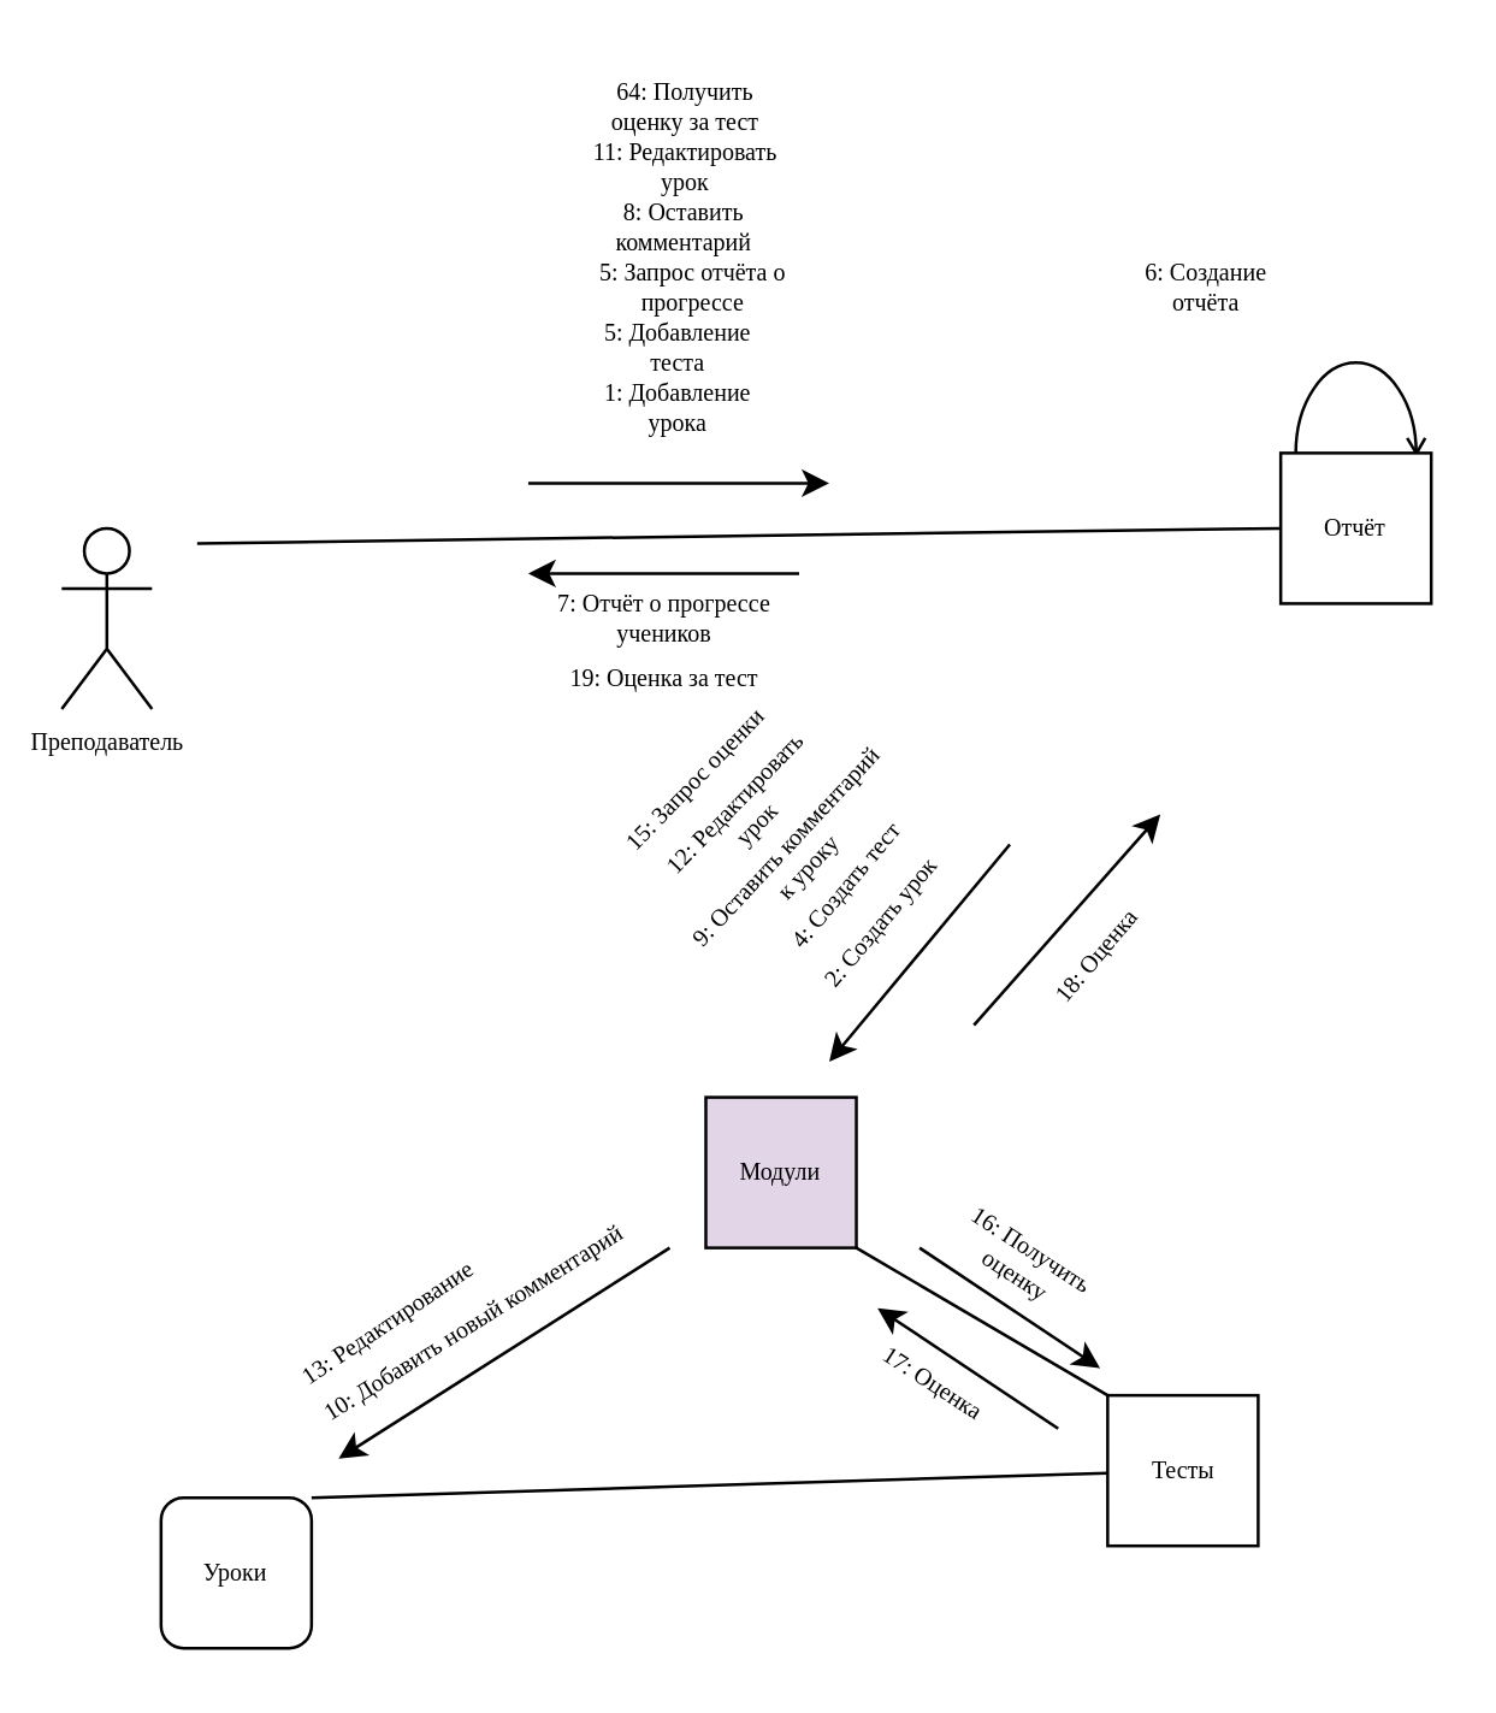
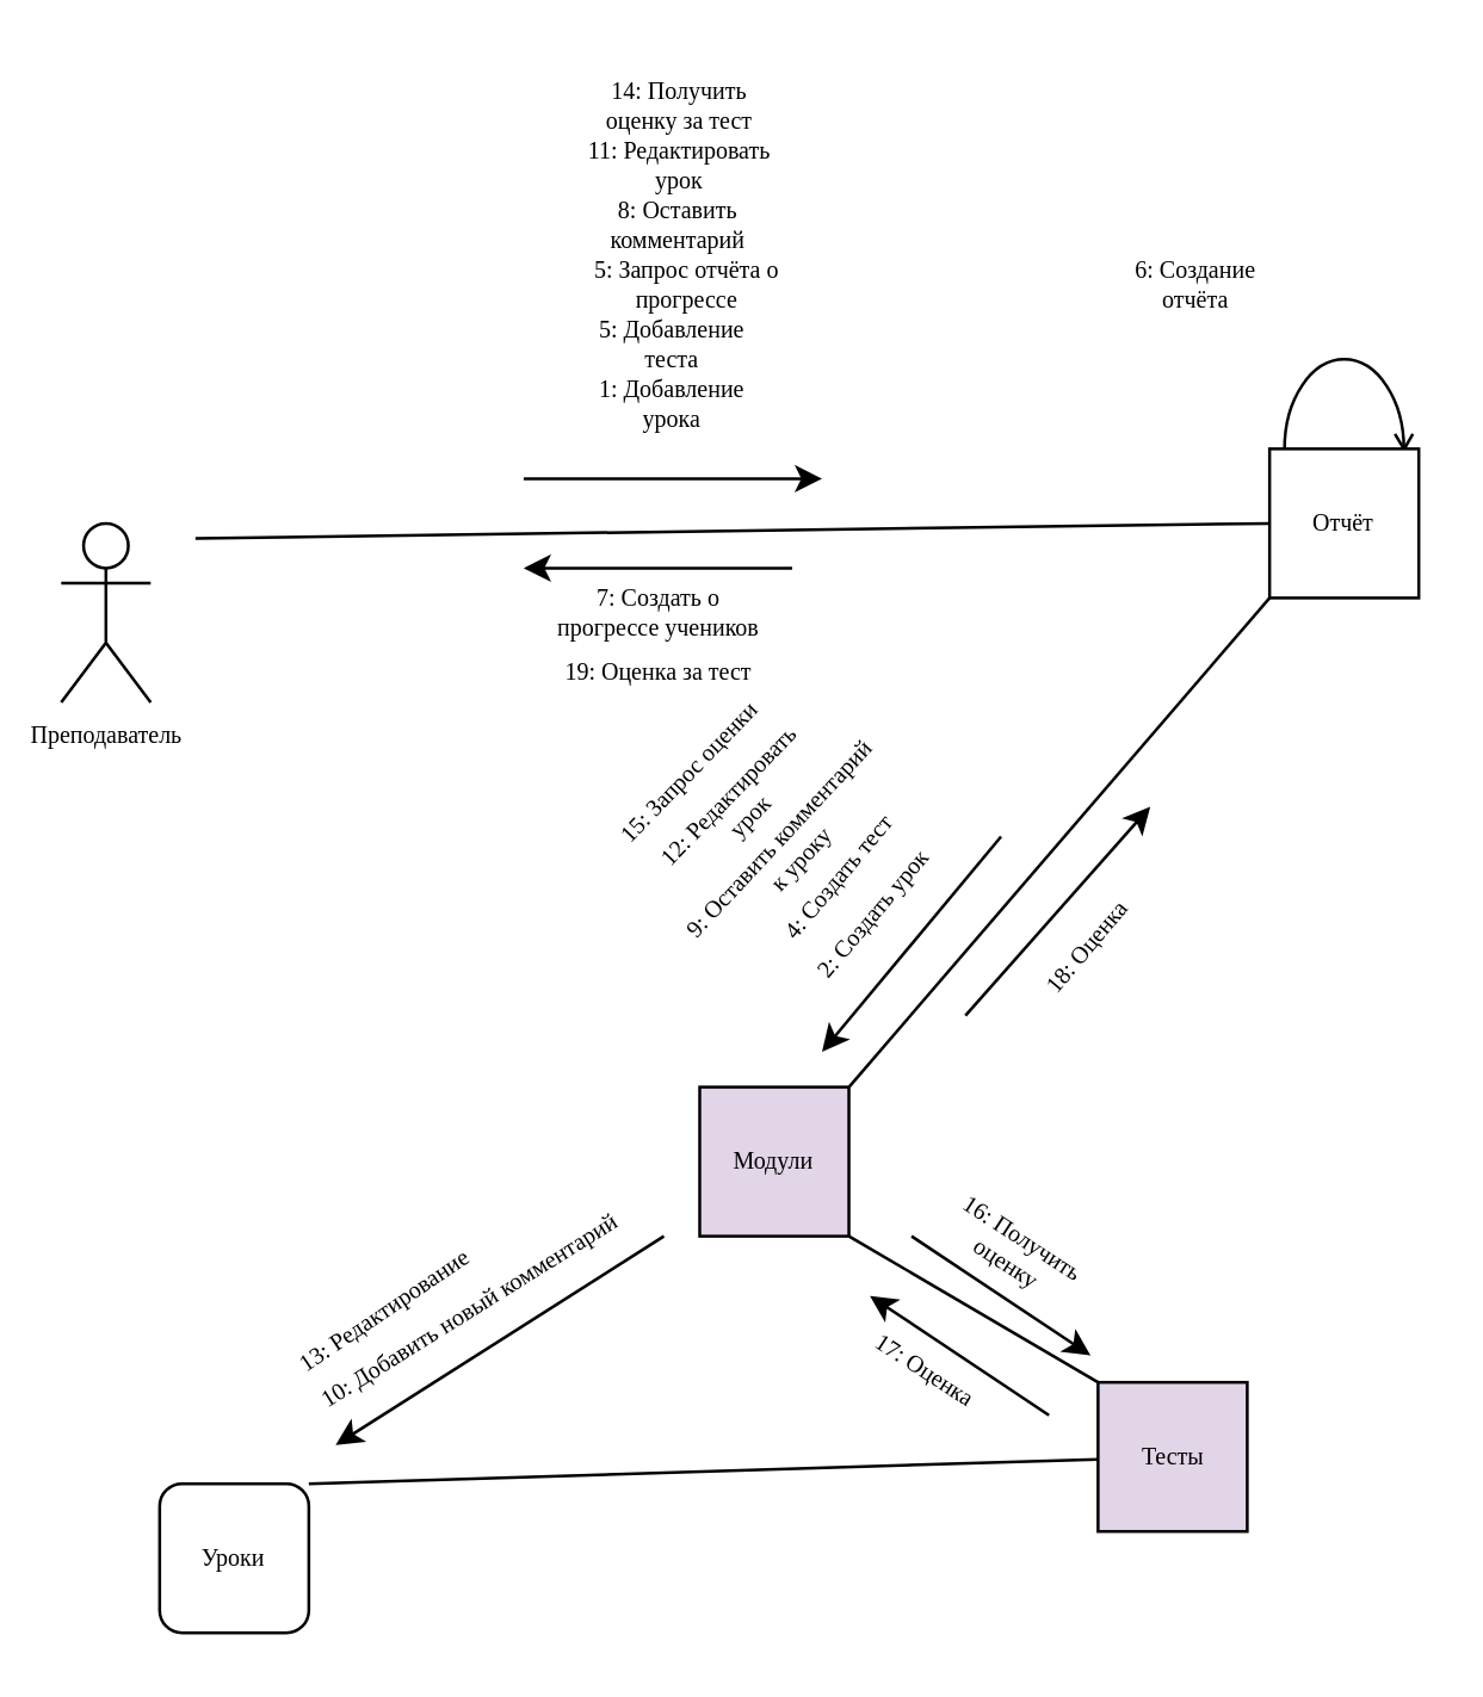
- <mxCell id="31" value="64: Получить оценку за тест" style="text;html=1;align=center;verticalAlign=middle;whiteSpace=wrap;rounded=0;fontSize=8;fontFamily=ISOCPEUR;fontSource=https%3A%2F%2Fdb.onlinewebfonts.com%2Ft%2F4b5ae315f5df148f0ab479a7cedc9832.ttf;" parent="1" vertex="1"><mxGeometry x="195" y="20" width="65" height="30" as="geometry" /></mxCell>
+ <mxCell id="31" value="14: Получить оценку за тест" style="text;html=1;align=center;verticalAlign=middle;whiteSpace=wrap;rounded=0;fontSize=8;fontFamily=ISOCPEUR;fontSource=https%3A%2F%2Fdb.onlinewebfonts.com%2Ft%2F4b5ae315f5df148f0ab479a7cedc9832.ttf;" parent="1" vertex="1"><mxGeometry x="195" y="20" width="65" height="30" as="geometry" /></mxCell>
- <mxCell id="22" value="7: Отчёт о прогрессе учеников" style="text;html=1;align=center;verticalAlign=middle;whiteSpace=wrap;rounded=0;fontSize=8;fontFamily=ISOCPEUR;fontSource=https%3A%2F%2Fdb.onlinewebfonts.com%2Ft%2F4b5ae315f5df148f0ab479a7cedc9832.ttf;" parent="1" vertex="1"><mxGeometry x="182.5" y="190" width="75" height="30" as="geometry" /></mxCell>
+ <mxCell id="22" value="7: Создать о прогрессе учеников" style="text;html=1;align=center;verticalAlign=middle;whiteSpace=wrap;rounded=0;fontSize=8;fontFamily=ISOCPEUR;fontSource=https%3A%2F%2Fdb.onlinewebfonts.com%2Ft%2F4b5ae315f5df148f0ab479a7cedc9832.ttf;" parent="1" vertex="1"><mxGeometry x="182.5" y="190" width="75" height="30" as="geometry" /></mxCell>
+ <mxCell id="11" value="" style="endArrow=none;html=1;rounded=0;fontSize=8;fontFamily=ISOCPEUR;fontSource=https%3A%2F%2Fdb.onlinewebfonts.com%2Ft%2F4b5ae315f5df148f0ab479a7cedc9832.ttf;entryX=0;entryY=1;entryDx=0;entryDy=0;exitX=1;exitY=0;exitDx=0;exitDy=0;" parent="1" edge="1" target="4" source="6"><mxGeometry width="50" height="50" relative="1" as="geometry"><mxPoint x="275" y="380" as="sourcePoint" /><mxPoint x="419" y="220" as="targetPoint" /></mxGeometry></mxCell>
- <mxCell id="8" value="Тесты" style="rounded=0;whiteSpace=wrap;html=1;fontSize=8;fontFamily=ISOCPEUR;fontSource=https%3A%2F%2Fdb.onlinewebfonts.com%2Ft%2F4b5ae315f5df148f0ab479a7cedc9832.ttf;" parent="1" vertex="1"><mxGeometry x="367.5" y="463" width="50" height="50" as="geometry" /></mxCell>
+ <mxCell id="8" value="Тесты" style="rounded=0;whiteSpace=wrap;html=1;fontSize=8;fontFamily=ISOCPEUR;fontSource=https%3A%2F%2Fdb.onlinewebfonts.com%2Ft%2F4b5ae315f5df148f0ab479a7cedc9832.ttf;fillColor=#e1d5e7;" parent="1" vertex="1"><mxGeometry x="367.5" y="463" width="50" height="50" as="geometry" /></mxCell>
